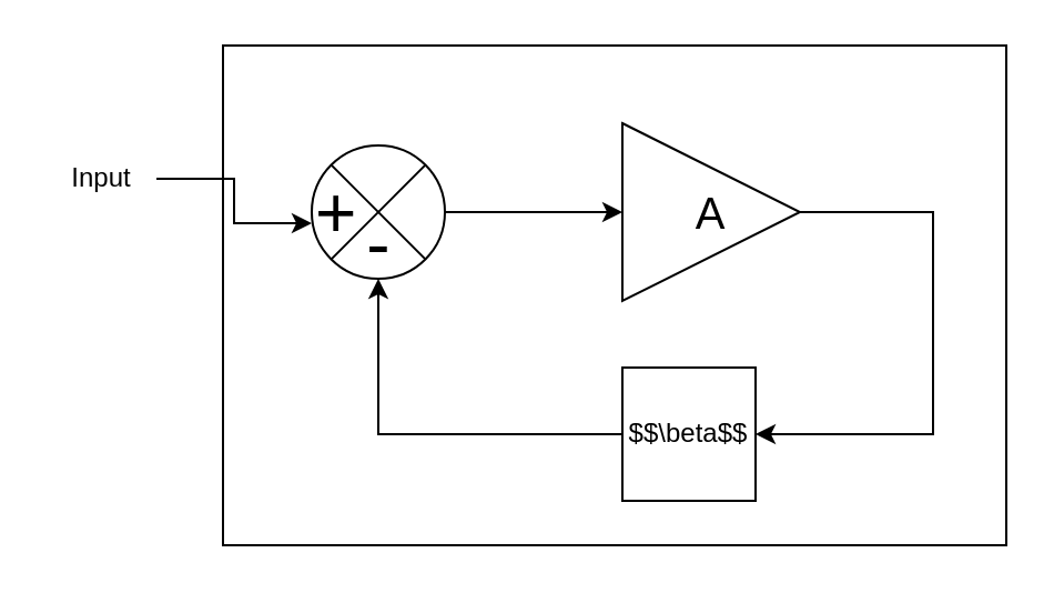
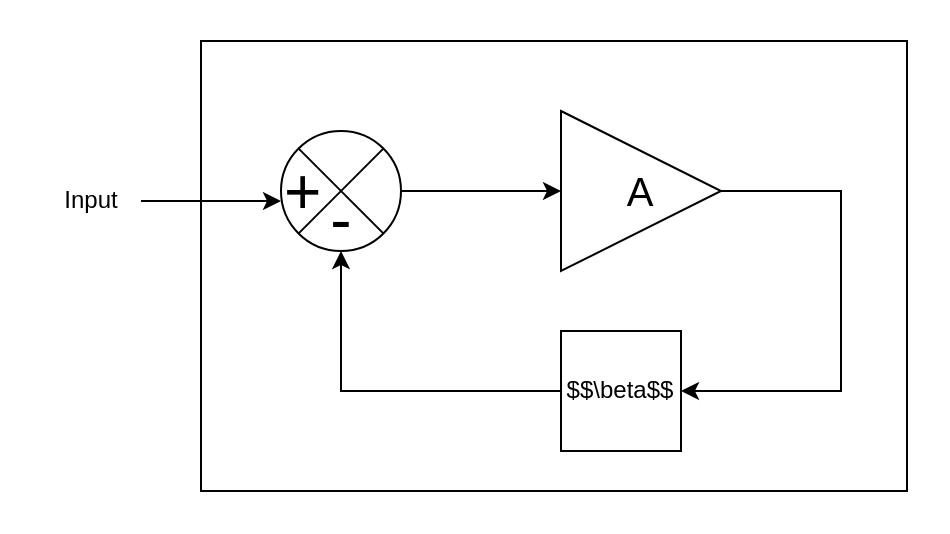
- <mxCell id="11" value="Input" style="text;html=1;align=center;verticalAlign=middle;resizable=0;points=[];autosize=1;strokeColor=none;fillColor=none;" vertex="1" parent="1"><mxGeometry x="20" y="65" width="50" height="30" as="geometry" /></mxCell>
+ <mxCell id="11" value="Input" style="text;html=1;align=center;verticalAlign=middle;resizable=0;points=[];autosize=1;strokeColor=none;fillColor=none;" vertex="1" parent="1"><mxGeometry x="20" y="85" width="50" height="30" as="geometry" /></mxCell>
